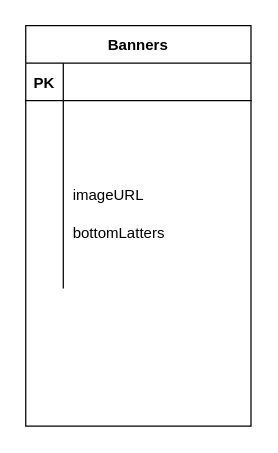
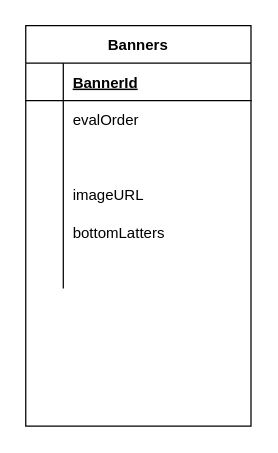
- <mxCell id="4" value="PK" style="shape=partialRectangle;connectable=0;fillColor=none;top=0;left=0;bottom=0;right=0;fontStyle=1;overflow=hidden;" vertex="1" parent="3"><mxGeometry width="30" height="30" as="geometry" /></mxCell>
+ <mxCell id="5" value="BannerId" style="shape=partialRectangle;connectable=0;fillColor=none;top=0;left=0;bottom=0;right=0;align=left;spacingLeft=6;fontStyle=5;overflow=hidden;" vertex="1" parent="3"><mxGeometry x="30" width="150" height="30" as="geometry" /></mxCell>
+ <mxCell id="8" value="evalOrder" style="shape=partialRectangle;connectable=0;fillColor=none;top=0;left=0;bottom=0;right=0;align=left;spacingLeft=6;overflow=hidden;" vertex="1" parent="6"><mxGeometry x="30" width="150" height="30" as="geometry" /></mxCell>
